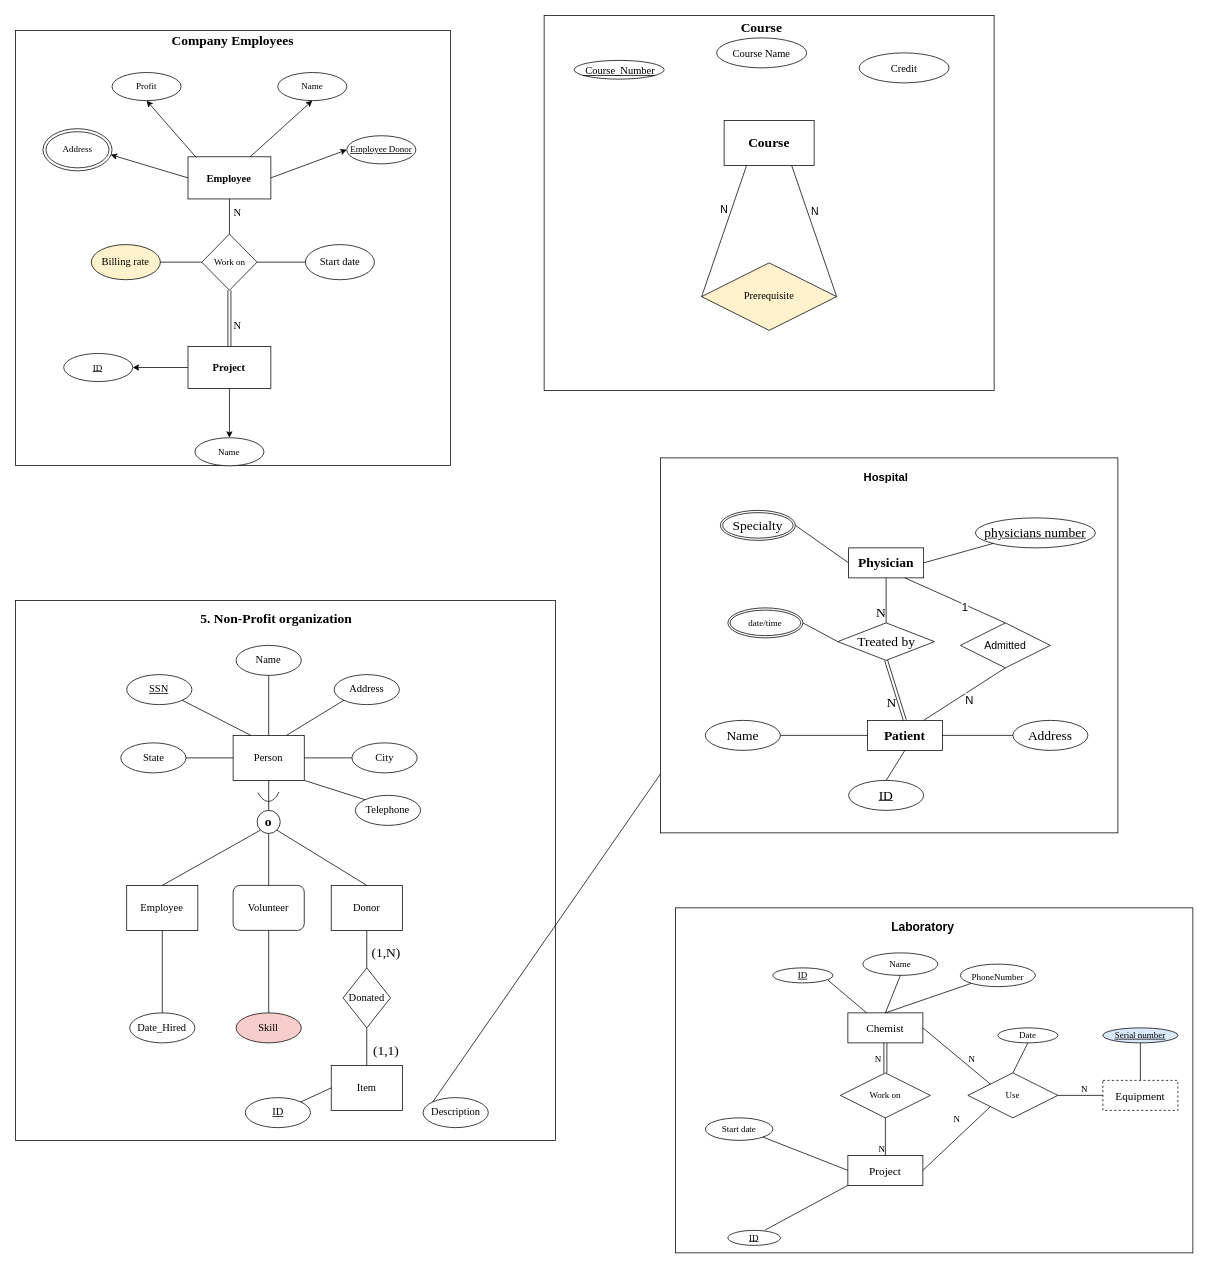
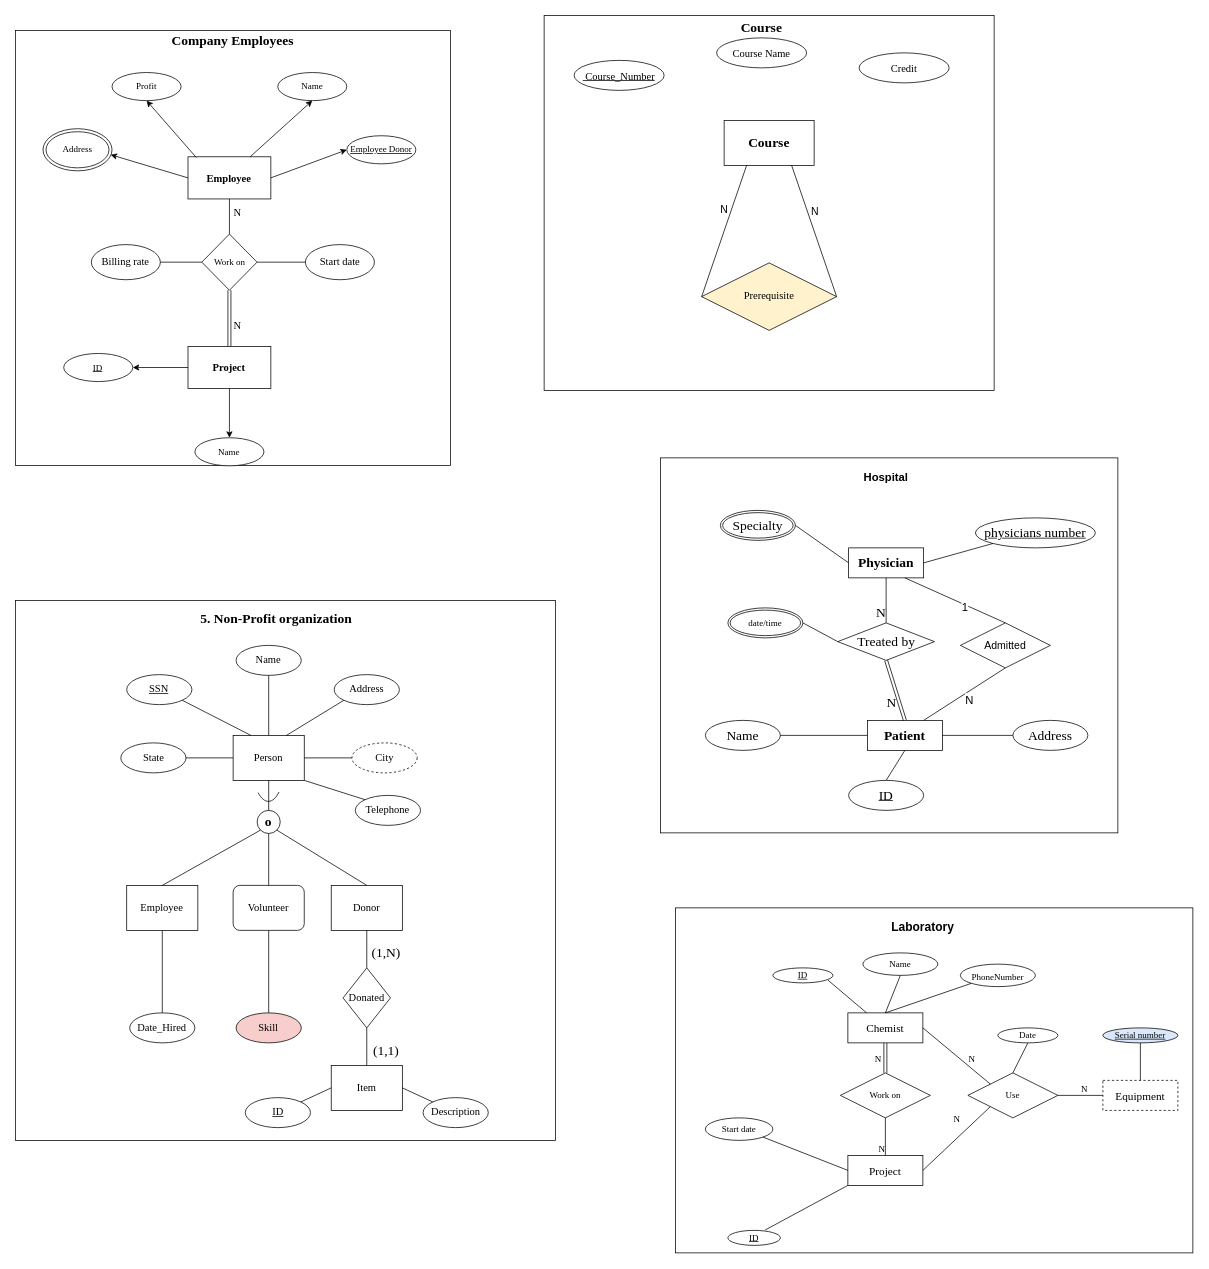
- <mxCell id="32" value="&lt;u&gt;&lt;font style=&quot;font-size: 14px;&quot;&gt;&amp;nbsp;Course_Number&lt;/font&gt;&lt;/u&gt;" style="ellipse;whiteSpace=wrap;html=1;fontFamily=Times New Roman;fontSize=18;" parent="29" vertex="1"><mxGeometry x="40" y="60" width="120" height="25" as="geometry" /></mxCell>
+ <mxCell id="32" value="&lt;u&gt;&lt;font style=&quot;font-size: 14px;&quot;&gt;&amp;nbsp;Course_Number&lt;/font&gt;&lt;/u&gt;" style="ellipse;whiteSpace=wrap;html=1;fontFamily=Times New Roman;fontSize=18;" parent="29" vertex="1"><mxGeometry x="40" y="60" width="120" height="40" as="geometry" /></mxCell>
- <mxCell id="24" value="Billing rate" style="ellipse;whiteSpace=wrap;html=1;fontFamily=Times New Roman;fontSize=14;fillColor=#fff2cc;" parent="3" vertex="1"><mxGeometry x="101.27" y="285.635" width="92.063" height="46.825" as="geometry" /></mxCell>
+ <mxCell id="24" value="Billing rate" style="ellipse;whiteSpace=wrap;html=1;fontFamily=Times New Roman;fontSize=14;" parent="3" vertex="1"><mxGeometry x="101.27" y="285.635" width="92.063" height="46.825" as="geometry" /></mxCell>
- <mxCell id="71" value="City" style="ellipse;whiteSpace=wrap;html=1;fontFamily=Times New Roman;fontSize=14;" parent="41" vertex="1"><mxGeometry x="448.786" y="190" width="86.935" height="40" as="geometry" /></mxCell>
+ <mxCell id="71" value="City" style="ellipse;whiteSpace=wrap;html=1;fontFamily=Times New Roman;fontSize=14;dashed=1;" parent="41" vertex="1"><mxGeometry x="448.786" y="190" width="86.935" height="40" as="geometry" /></mxCell>
- <mxCell id="66" value="" style="endArrow=none;html=1;rounded=0;fontFamily=Times New Roman;fontSize=14;exitX=0;exitY=0;exitDx=0;exitDy=0;" parent="41" source="64" target="107" edge="1"><mxGeometry width="50" height="50" relative="1" as="geometry"><mxPoint x="606.621" y="650" as="sourcePoint" /><mxPoint x="164.04" y="-90" as="targetPoint" /></mxGeometry></mxCell>
+ <mxCell id="66" value="" style="endArrow=none;html=1;rounded=0;fontFamily=Times New Roman;fontSize=14;entryX=1;entryY=0.5;entryDx=0;entryDy=0;exitX=0;exitY=0;exitDx=0;exitDy=0;" parent="41" source="64" target="61" edge="1"><mxGeometry width="50" height="50" relative="1" as="geometry"><mxPoint x="606.621" y="650" as="sourcePoint" /><mxPoint x="164.04" y="-90" as="targetPoint" /></mxGeometry></mxCell>
